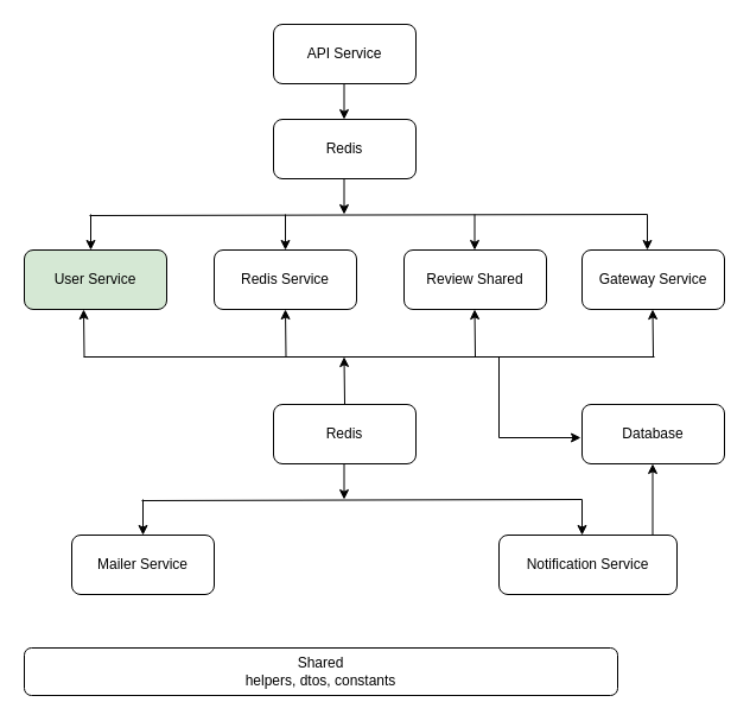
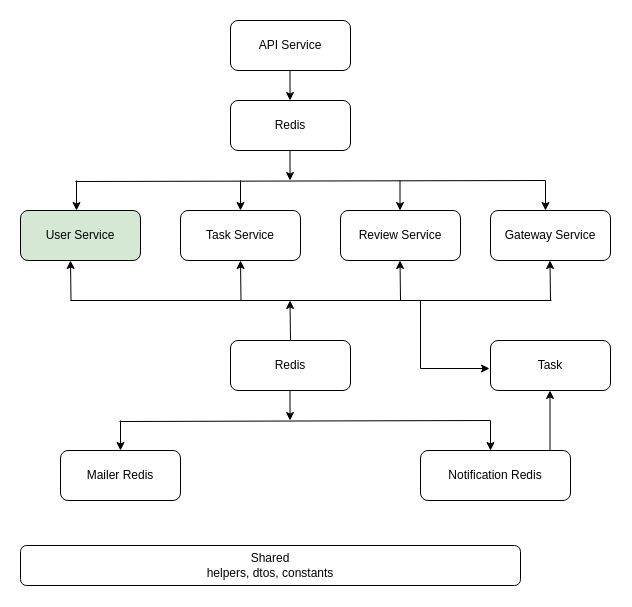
- <mxCell id="4" value="Redis Service" style="rounded=1;whiteSpace=wrap;html=1;" vertex="1" parent="1"><mxGeometry x="180" y="210" width="120" height="50" as="geometry" /></mxCell>
+ <mxCell id="4" value="Task Service" style="rounded=1;whiteSpace=wrap;html=1;" vertex="1" parent="1"><mxGeometry x="180" y="210" width="120" height="50" as="geometry" /></mxCell>
- <mxCell id="5" value="Review Shared" style="rounded=1;whiteSpace=wrap;html=1;" vertex="1" parent="1"><mxGeometry x="340" y="210" width="120" height="50" as="geometry" /></mxCell>
+ <mxCell id="5" value="Review Service" style="rounded=1;whiteSpace=wrap;html=1;" vertex="1" parent="1"><mxGeometry x="340" y="210" width="120" height="50" as="geometry" /></mxCell>
- <mxCell id="29" value="Database" style="rounded=1;whiteSpace=wrap;html=1;" vertex="1" parent="1"><mxGeometry x="490" y="340" width="120" height="50" as="geometry" /></mxCell>
+ <mxCell id="29" value="Task" style="rounded=1;whiteSpace=wrap;html=1;" vertex="1" parent="1"><mxGeometry x="490" y="340" width="120" height="50" as="geometry" /></mxCell>
- <mxCell id="8" value="Mailer Service" style="rounded=1;whiteSpace=wrap;html=1;" vertex="1" parent="1"><mxGeometry x="60" y="450" width="120" height="50" as="geometry" /></mxCell>
+ <mxCell id="8" value="Mailer Redis" style="rounded=1;whiteSpace=wrap;html=1;" vertex="1" parent="1"><mxGeometry x="60" y="450" width="120" height="50" as="geometry" /></mxCell>
- <mxCell id="9" value="Notification Service" style="rounded=1;whiteSpace=wrap;html=1;" vertex="1" parent="1"><mxGeometry x="420" y="450" width="150" height="50" as="geometry" /></mxCell>
+ <mxCell id="9" value="Notification Redis" style="rounded=1;whiteSpace=wrap;html=1;" vertex="1" parent="1"><mxGeometry x="420" y="450" width="150" height="50" as="geometry" /></mxCell>
